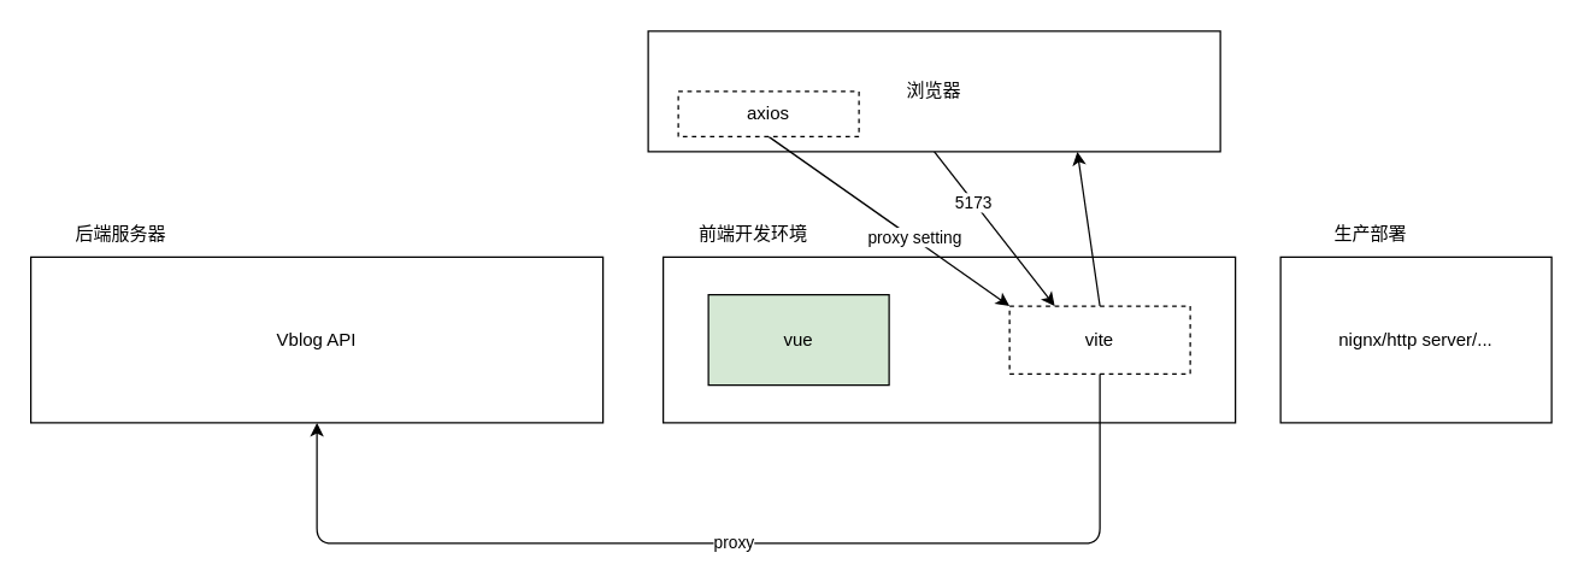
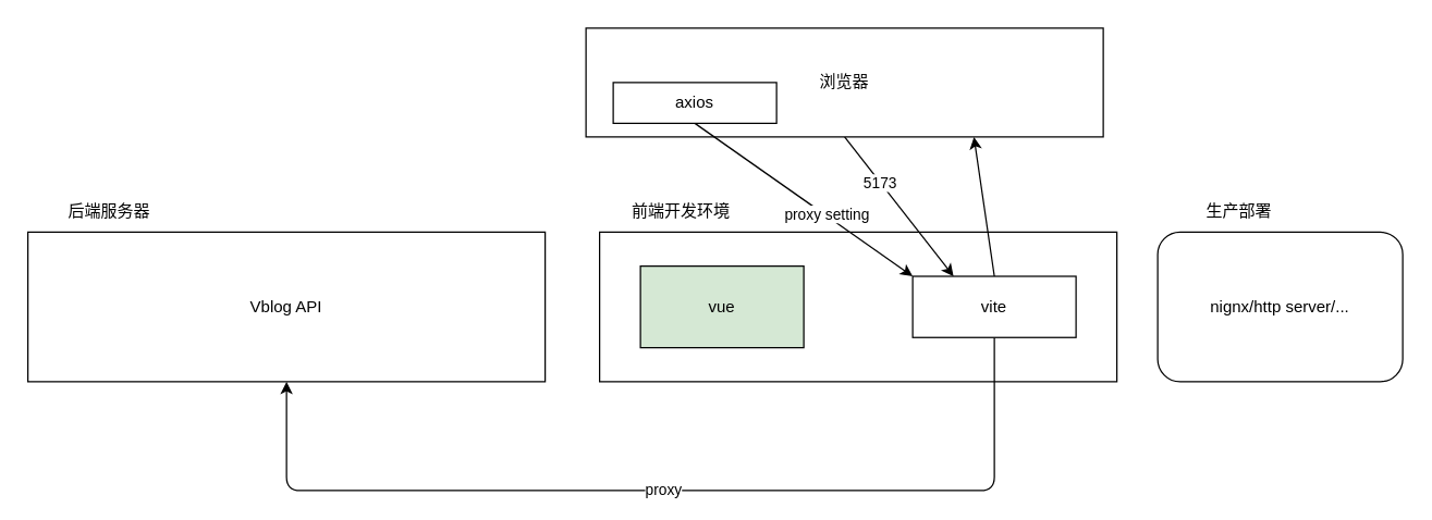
- <mxCell id="12" value="axios" style="rounded=0;whiteSpace=wrap;html=1;dashed=1;" vertex="1" parent="1"><mxGeometry x="450" y="60" width="120" height="30" as="geometry" /></mxCell>
+ <mxCell id="12" value="axios" style="rounded=0;whiteSpace=wrap;html=1;" vertex="1" parent="1"><mxGeometry x="450" y="60" width="120" height="30" as="geometry" /></mxCell>
- <mxCell id="5" value="vite" style="rounded=0;whiteSpace=wrap;html=1;dashed=1;" vertex="1" parent="1"><mxGeometry x="670" y="202.5" width="120" height="45" as="geometry" /></mxCell>
+ <mxCell id="5" value="vite" style="rounded=0;whiteSpace=wrap;html=1;" vertex="1" parent="1"><mxGeometry x="670" y="202.5" width="120" height="45" as="geometry" /></mxCell>
- <mxCell id="16" value="nignx/http server/..." style="rounded=0;whiteSpace=wrap;html=1;" vertex="1" parent="1"><mxGeometry x="850" y="170" width="180" height="110" as="geometry" /></mxCell>
+ <mxCell id="16" value="nignx/http server/..." style="whiteSpace=wrap;html=1;rounded=1;" vertex="1" parent="1"><mxGeometry x="850" y="170" width="180" height="110" as="geometry" /></mxCell>
